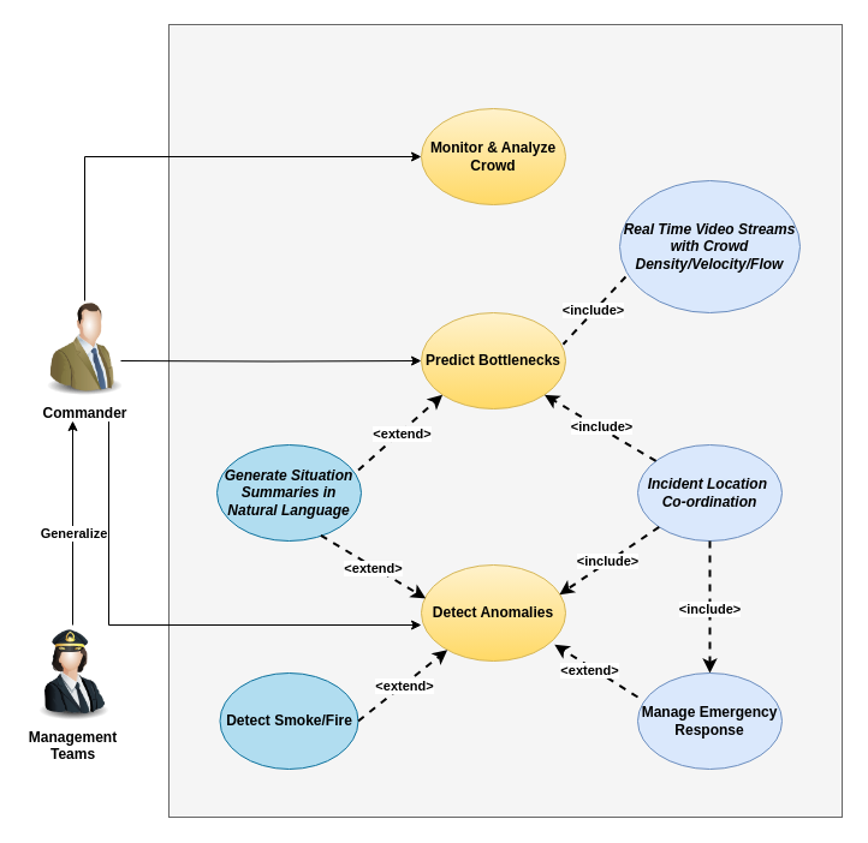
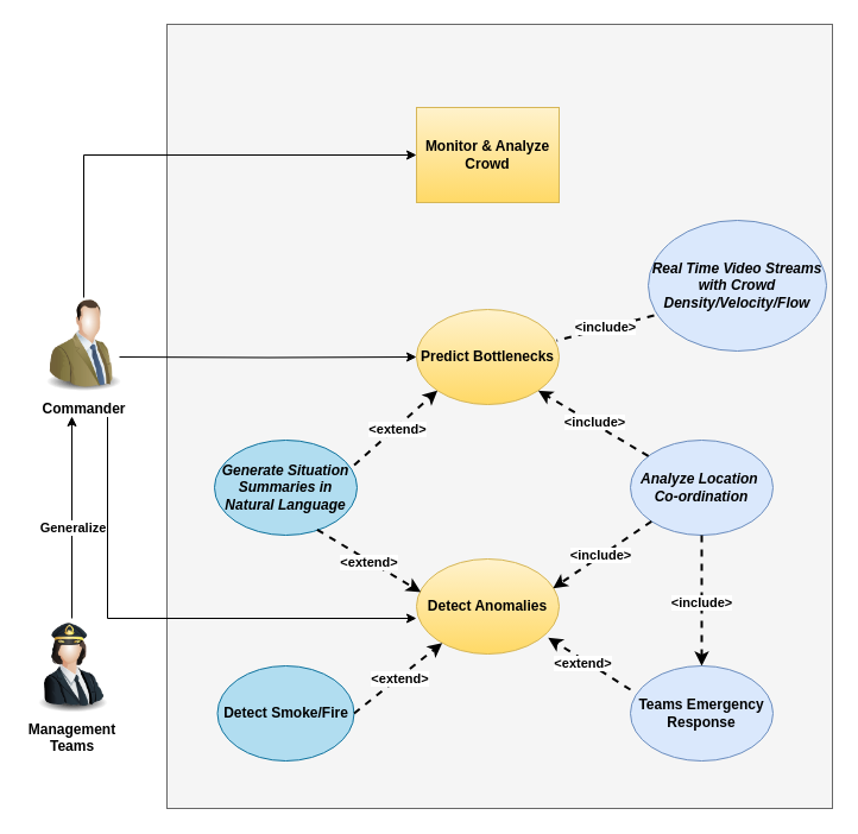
- <mxCell id="3" value="&lt;b&gt;&lt;span&gt;Monitor &amp;amp; Analyze&lt;/span&gt;&lt;/b&gt;&lt;div&gt;&lt;b&gt;&lt;span&gt;Crowd&lt;/span&gt;&lt;/b&gt;&lt;/div&gt;" style="ellipse;whiteSpace=wrap;html=1;fillColor=#fff2cc;gradientColor=#ffd966;strokeColor=#d6b656;fontStyle=0" parent="1" vertex="1"><mxGeometry x="350" y="90" width="120" height="80" as="geometry" /></mxCell>
+ <mxCell id="3" value="&lt;b&gt;&lt;span&gt;Monitor &amp;amp; Analyze&lt;/span&gt;&lt;/b&gt;&lt;div&gt;&lt;b&gt;&lt;span&gt;Crowd&lt;/span&gt;&lt;/b&gt;&lt;/div&gt;" style="whiteSpace=wrap;html=1;fillColor=#fff2cc;gradientColor=#ffd966;strokeColor=#d6b656;fontStyle=0;rounded=0;" parent="1" vertex="1"><mxGeometry x="350" y="90" width="120" height="80" as="geometry" /></mxCell>
- <mxCell id="12" value="&lt;b&gt;&lt;i&gt;Real Time Video Streams with Crowd Density/Velocity/Flow&lt;/i&gt;&lt;/b&gt;" style="ellipse;whiteSpace=wrap;html=1;fillColor=#dae8fc;strokeColor=#6c8ebf;" parent="1" vertex="1"><mxGeometry x="515" y="150" width="150" height="110" as="geometry" /></mxCell>
+ <mxCell id="12" value="&lt;b&gt;&lt;i&gt;Real Time Video Streams with Crowd Density/Velocity/Flow&lt;/i&gt;&lt;/b&gt;" style="ellipse;whiteSpace=wrap;html=1;fillColor=#dae8fc;strokeColor=#6c8ebf;" parent="1" vertex="1"><mxGeometry x="545" y="185" width="150" height="110" as="geometry" /></mxCell>
- <mxCell id="9" value="&lt;b&gt;&lt;i&gt;Incident Location&amp;nbsp;&lt;/i&gt;&lt;/b&gt;&lt;div&gt;&lt;b&gt;&lt;i&gt;Co-ordination&lt;/i&gt;&lt;/b&gt;&lt;/div&gt;" style="ellipse;whiteSpace=wrap;html=1;fillColor=#dae8fc;strokeColor=#6c8ebf;" parent="1" vertex="1"><mxGeometry x="530" y="370" width="120" height="80" as="geometry" /></mxCell>
+ <mxCell id="9" value="&lt;b&gt;&lt;i&gt;Analyze Location&amp;nbsp;&lt;/i&gt;&lt;/b&gt;&lt;div&gt;&lt;b&gt;&lt;i&gt;Co-ordination&lt;/i&gt;&lt;/b&gt;&lt;/div&gt;" style="ellipse;whiteSpace=wrap;html=1;fillColor=#dae8fc;strokeColor=#6c8ebf;" parent="1" vertex="1"><mxGeometry x="530" y="370" width="120" height="80" as="geometry" /></mxCell>
- <mxCell id="7" value="&lt;b&gt;Manage Emergency Response&lt;/b&gt;" style="ellipse;whiteSpace=wrap;html=1;fillColor=#dae8fc;strokeColor=#6c8ebf;" parent="1" vertex="1"><mxGeometry x="530" y="560" width="120" height="80" as="geometry" /></mxCell>
+ <mxCell id="7" value="&lt;b&gt;Teams Emergency Response&lt;/b&gt;" style="ellipse;whiteSpace=wrap;html=1;fillColor=#dae8fc;strokeColor=#6c8ebf;" parent="1" vertex="1"><mxGeometry x="530" y="560" width="120" height="80" as="geometry" /></mxCell>
